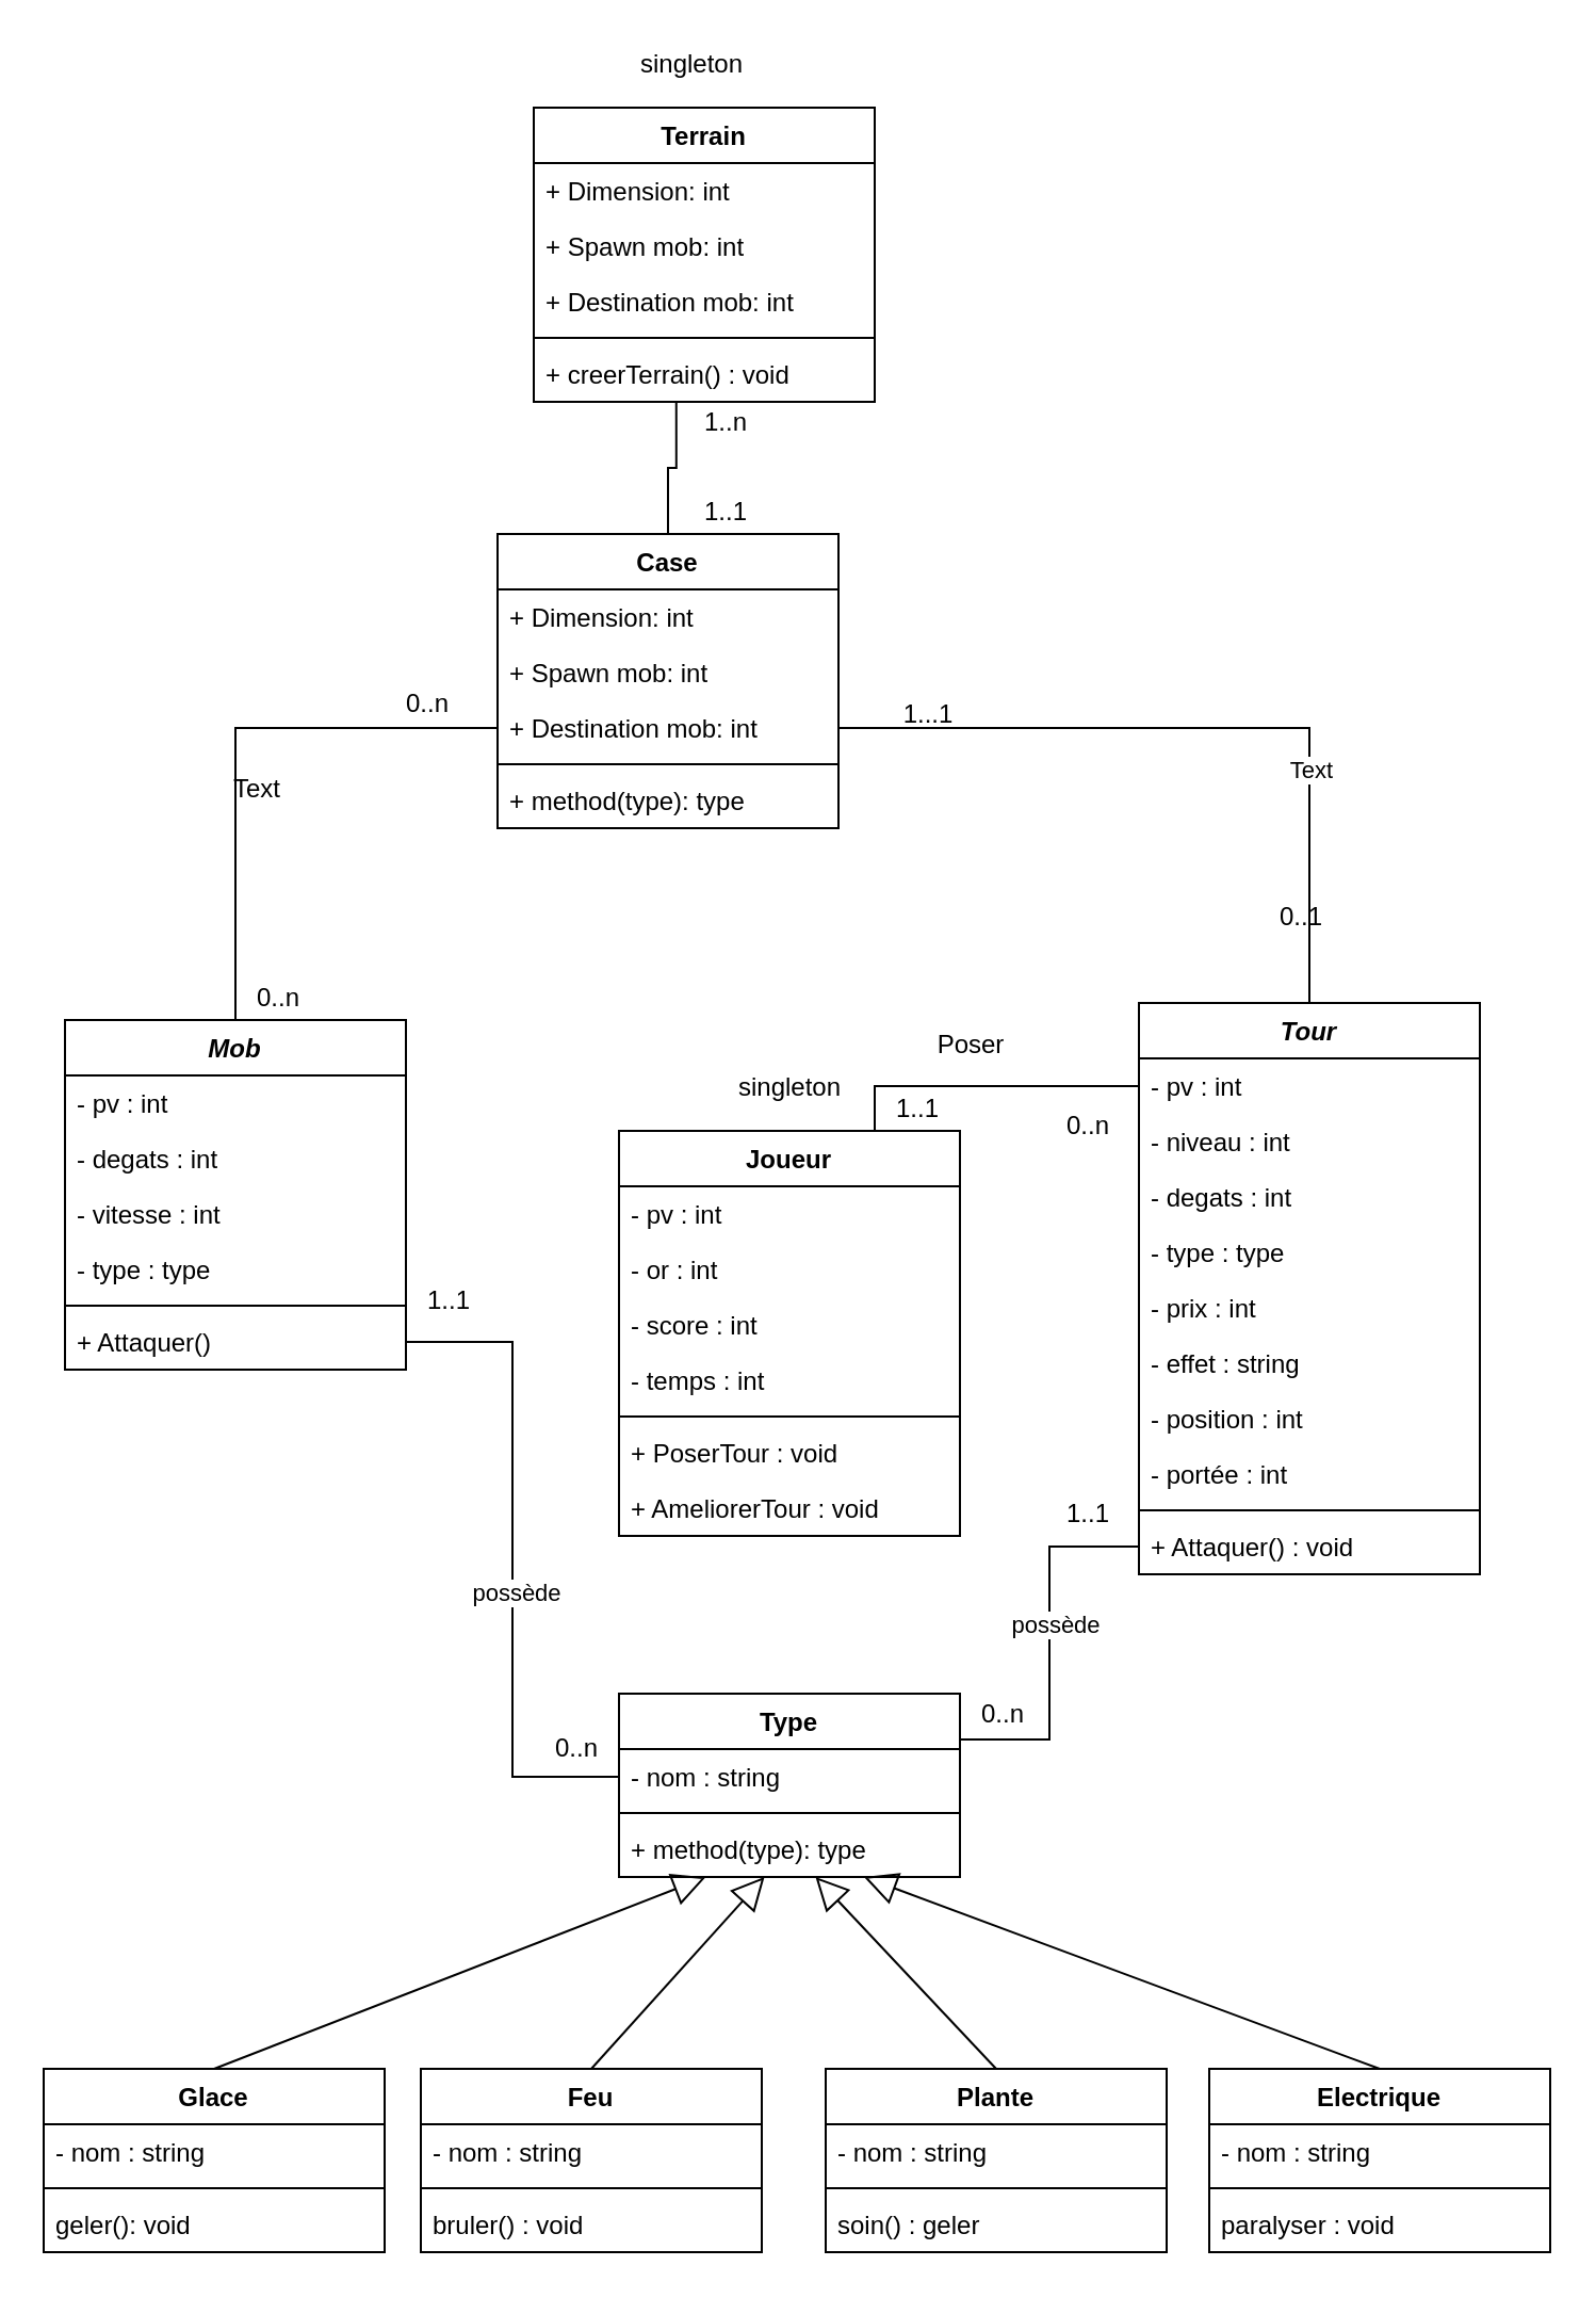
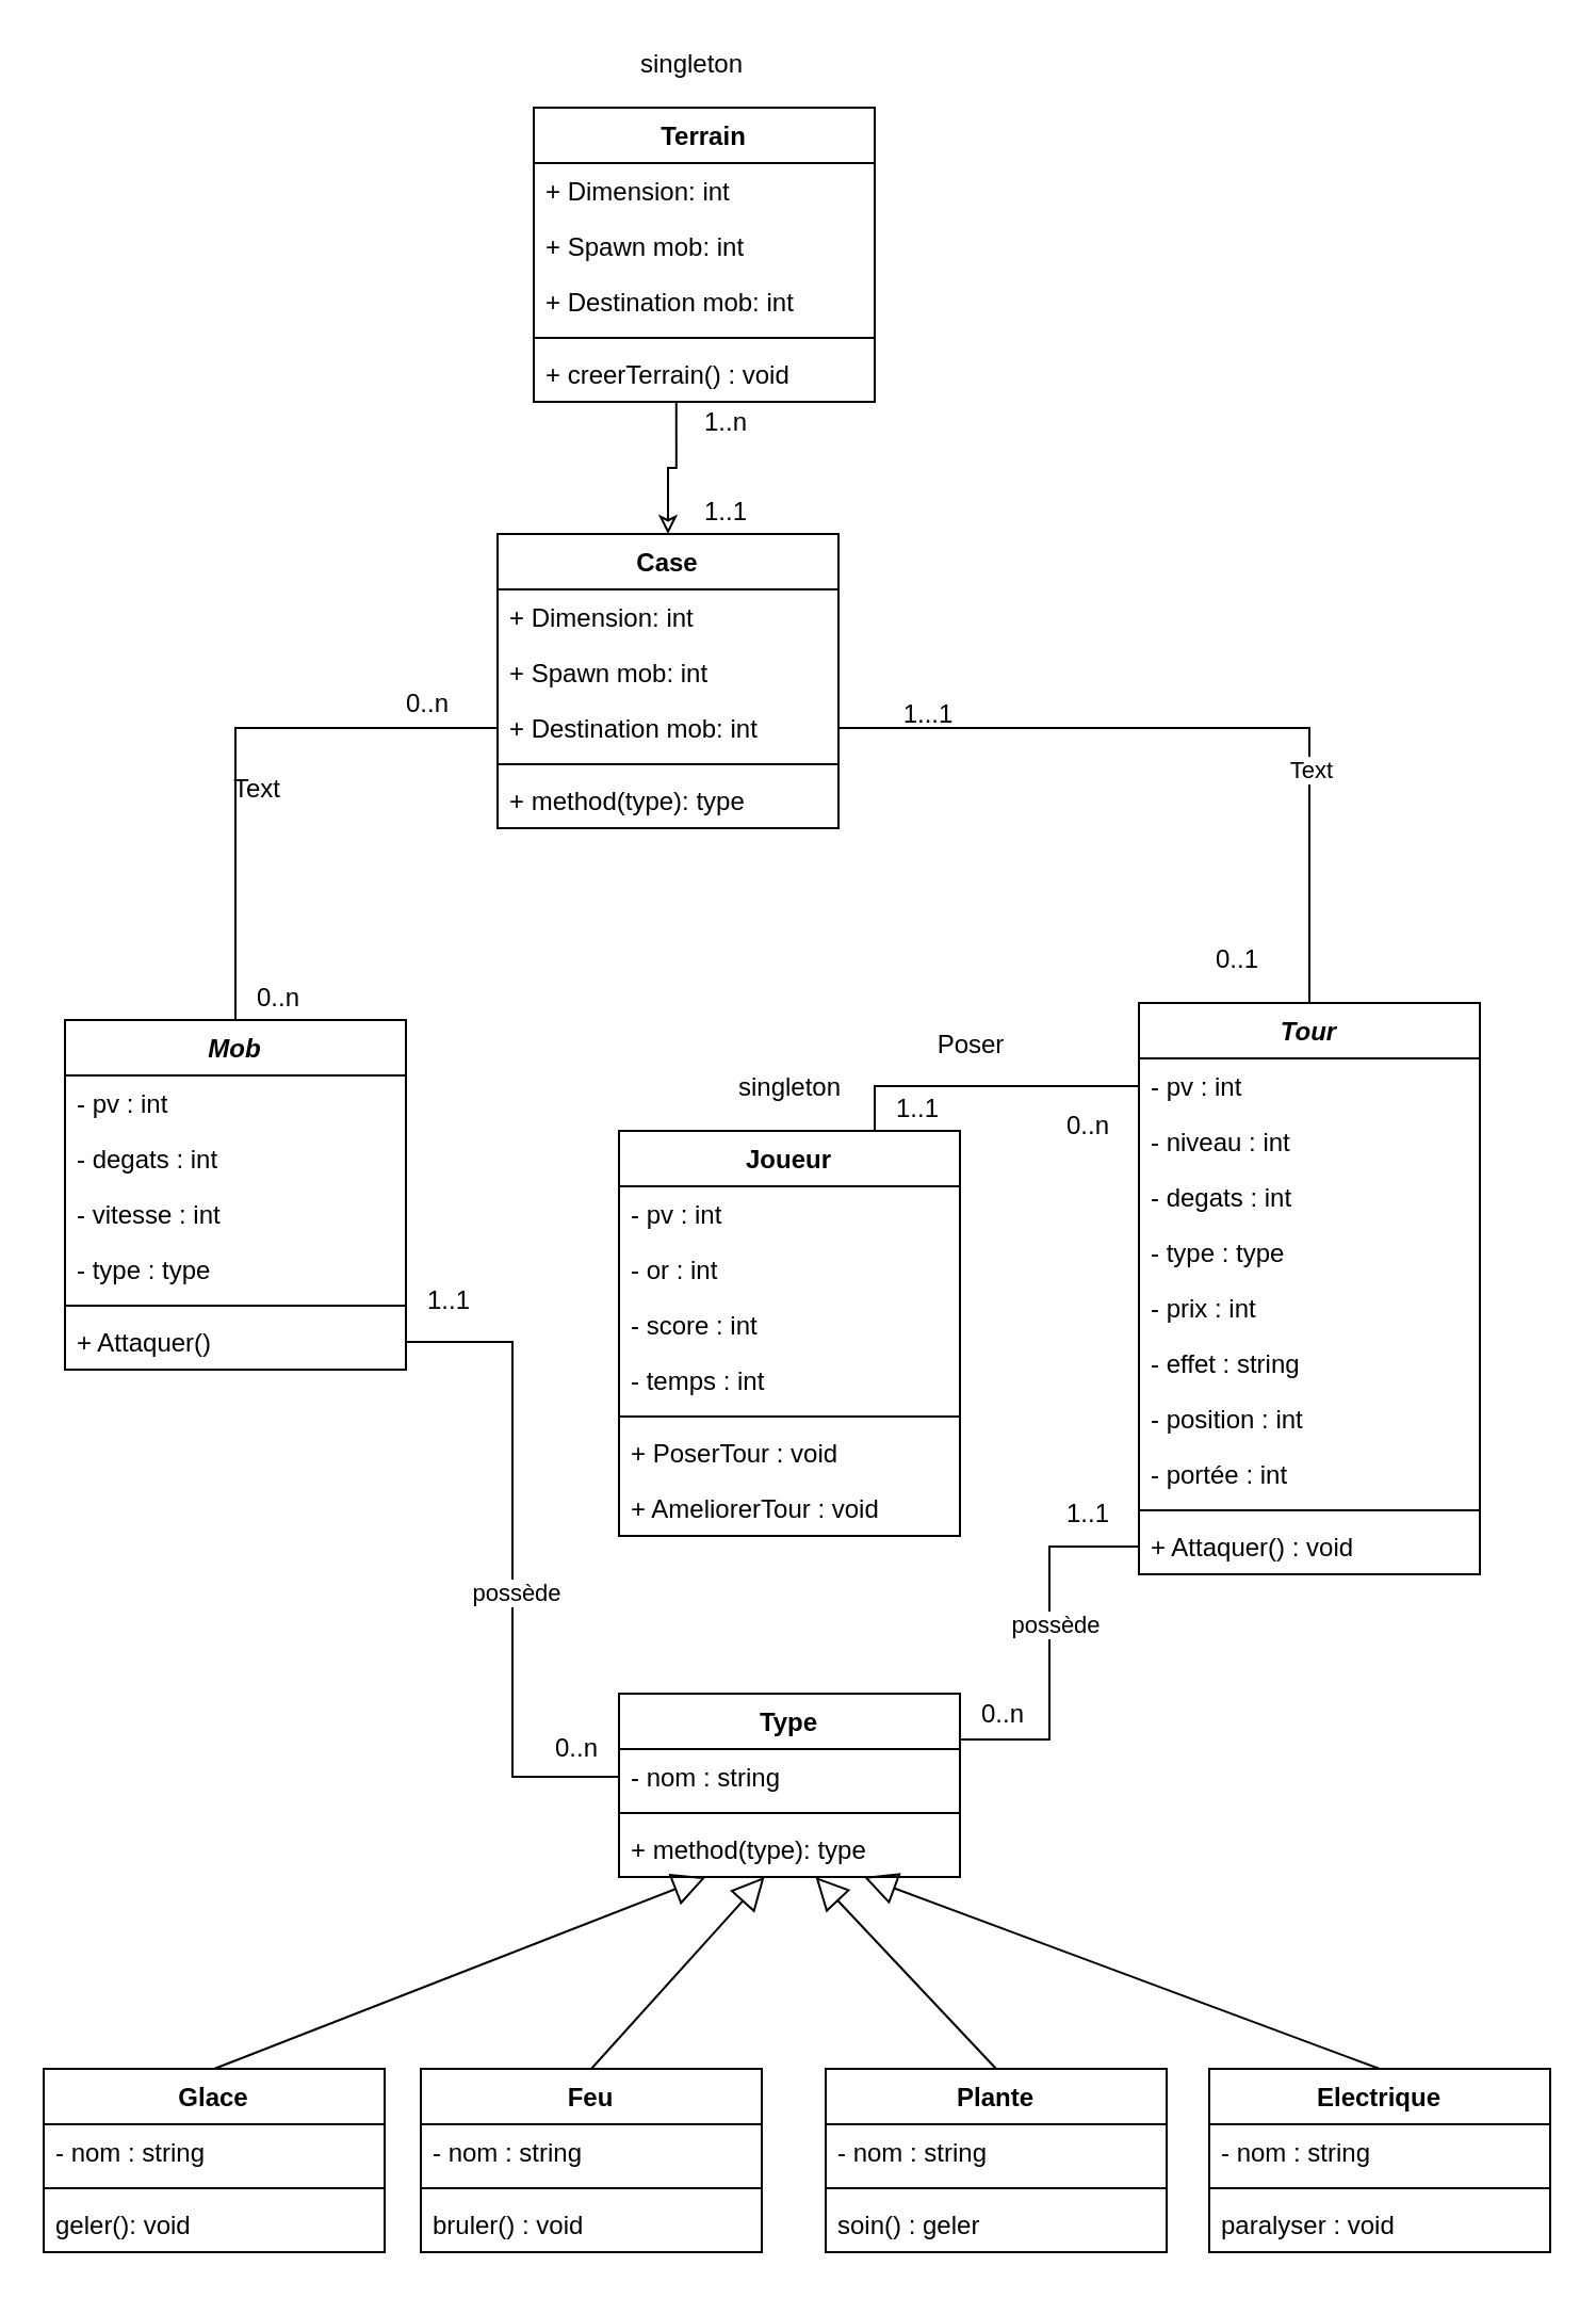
- <mxCell id="59" style="edgeStyle=orthogonalEdgeStyle;rounded=0;orthogonalLoop=1;jettySize=auto;html=1;exitX=0.418;exitY=1.004;exitDx=0;exitDy=0;entryX=0.5;entryY=0;entryDx=0;entryDy=0;endArrow=none;endFill=0;exitPerimeter=0;" edge="1" parent="1" source="28" target="53"><mxGeometry relative="1" as="geometry"><mxPoint x="437" y="250" as="sourcePoint" /><mxPoint x="530" y="580" as="targetPoint" /></mxGeometry></mxCell>
+ <mxCell id="59" style="edgeStyle=orthogonalEdgeStyle;rounded=0;orthogonalLoop=1;jettySize=auto;html=1;exitX=0.418;exitY=1.004;exitDx=0;exitDy=0;entryX=0.5;entryY=0;entryDx=0;entryDy=0;endArrow=classic;endFill=0;exitPerimeter=0;" edge="1" parent="1" source="28" target="53"><mxGeometry relative="1" as="geometry"><mxPoint x="437" y="250" as="sourcePoint" /><mxPoint x="530" y="580" as="targetPoint" /></mxGeometry></mxCell>
- <mxCell id="44" value="0..1" style="text;html=1;align=center;verticalAlign=middle;resizable=0;points=[];autosize=1;strokeColor=none;fillColor=none;" parent="1" vertex="1"><mxGeometry x="590" y="420" width="40" height="20" as="geometry" /></mxCell>
+ <mxCell id="44" value="0..1" style="text;html=1;align=center;verticalAlign=middle;resizable=0;points=[];autosize=1;strokeColor=none;fillColor=none;" parent="1" vertex="1"><mxGeometry x="560" y="440" width="40" height="20" as="geometry" /></mxCell>
